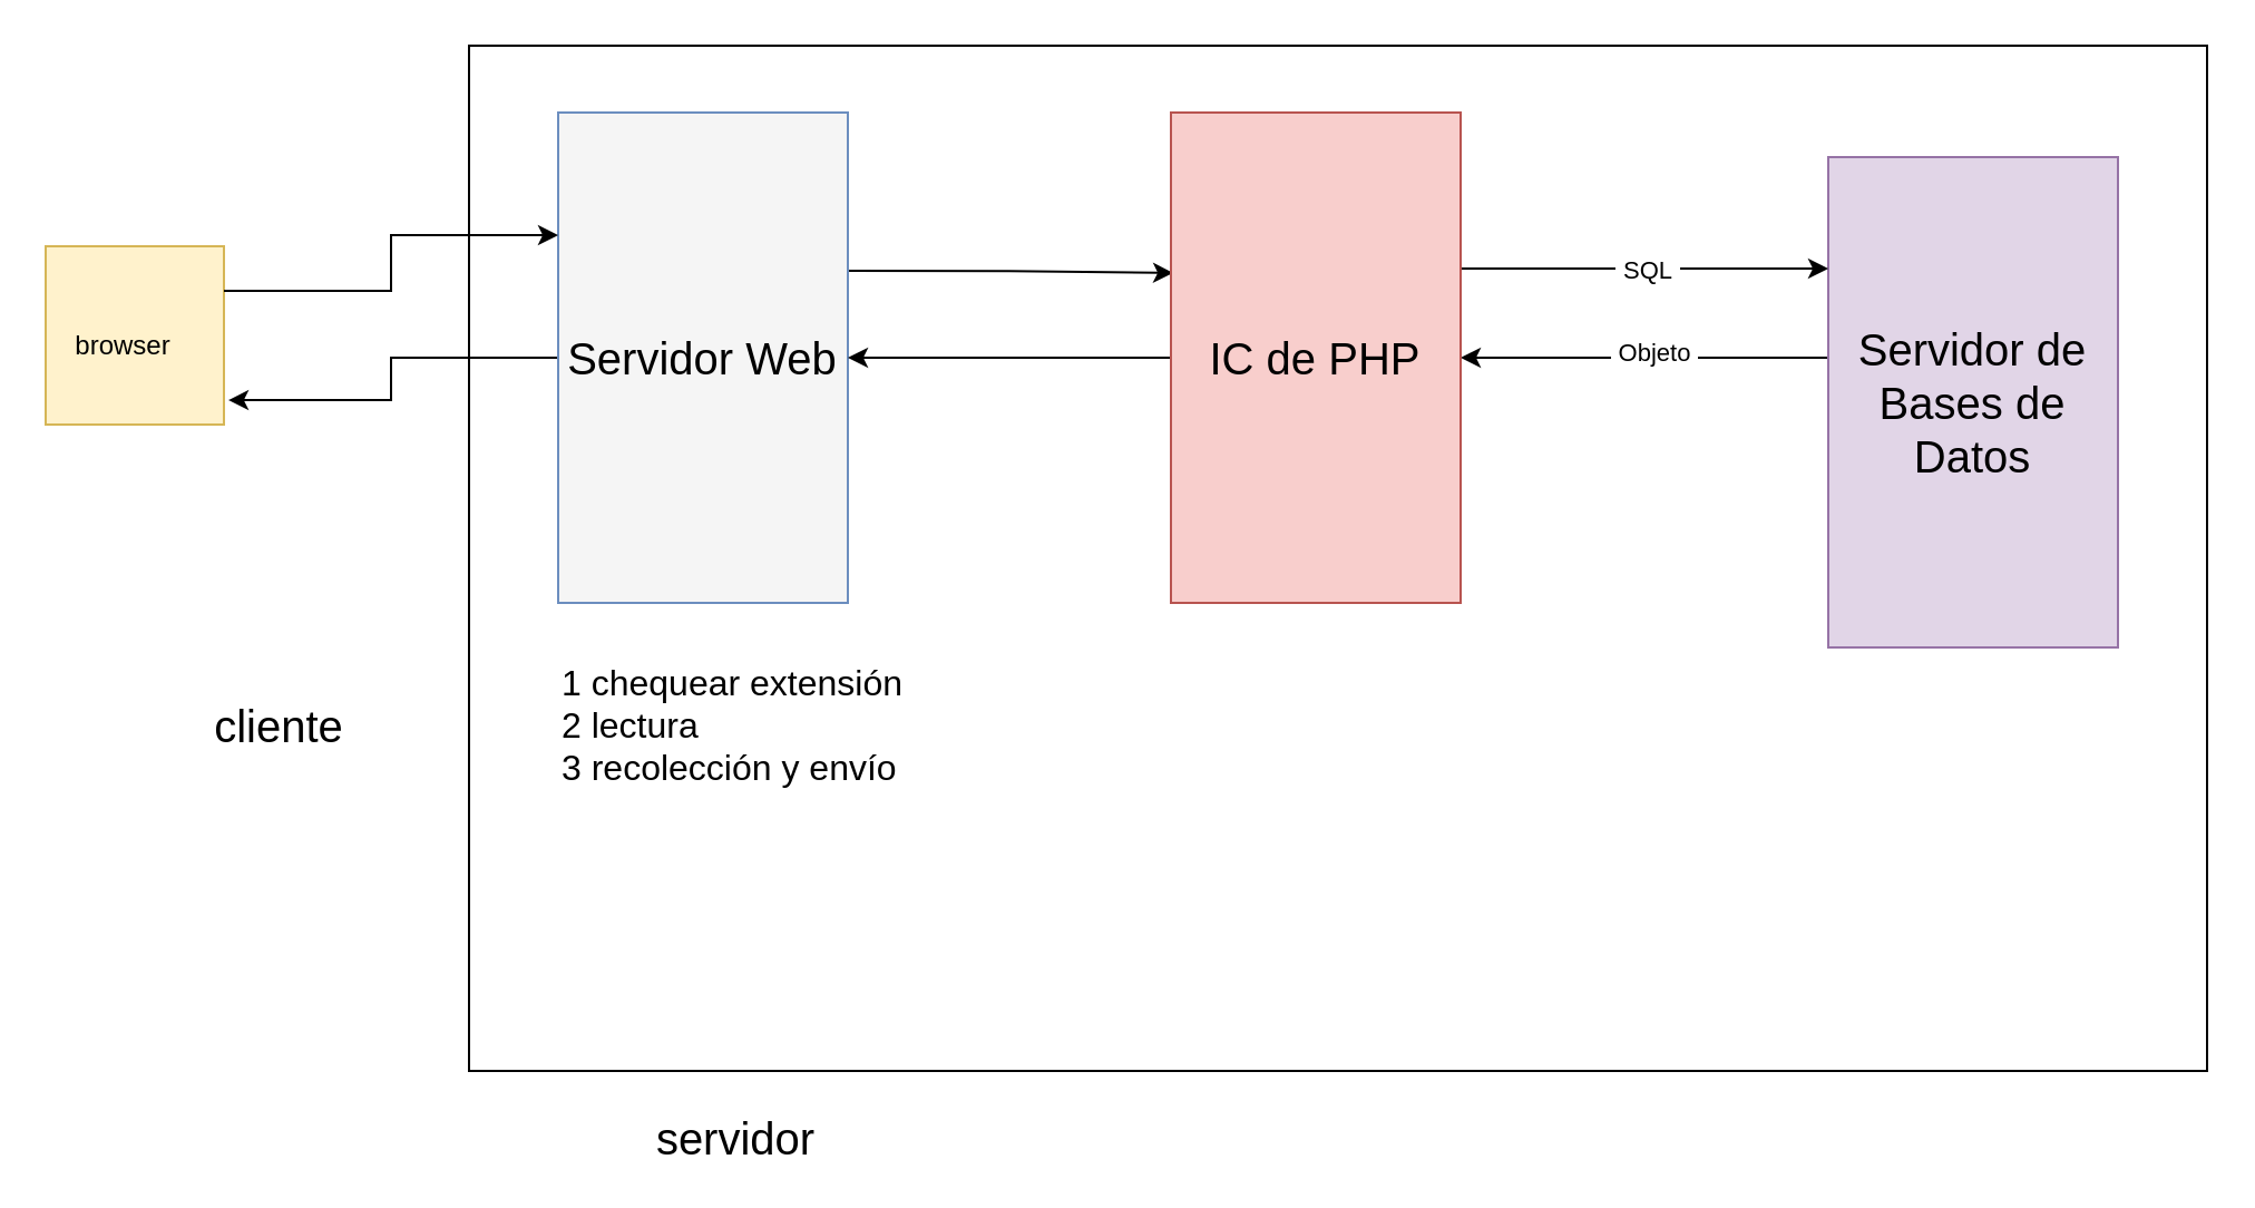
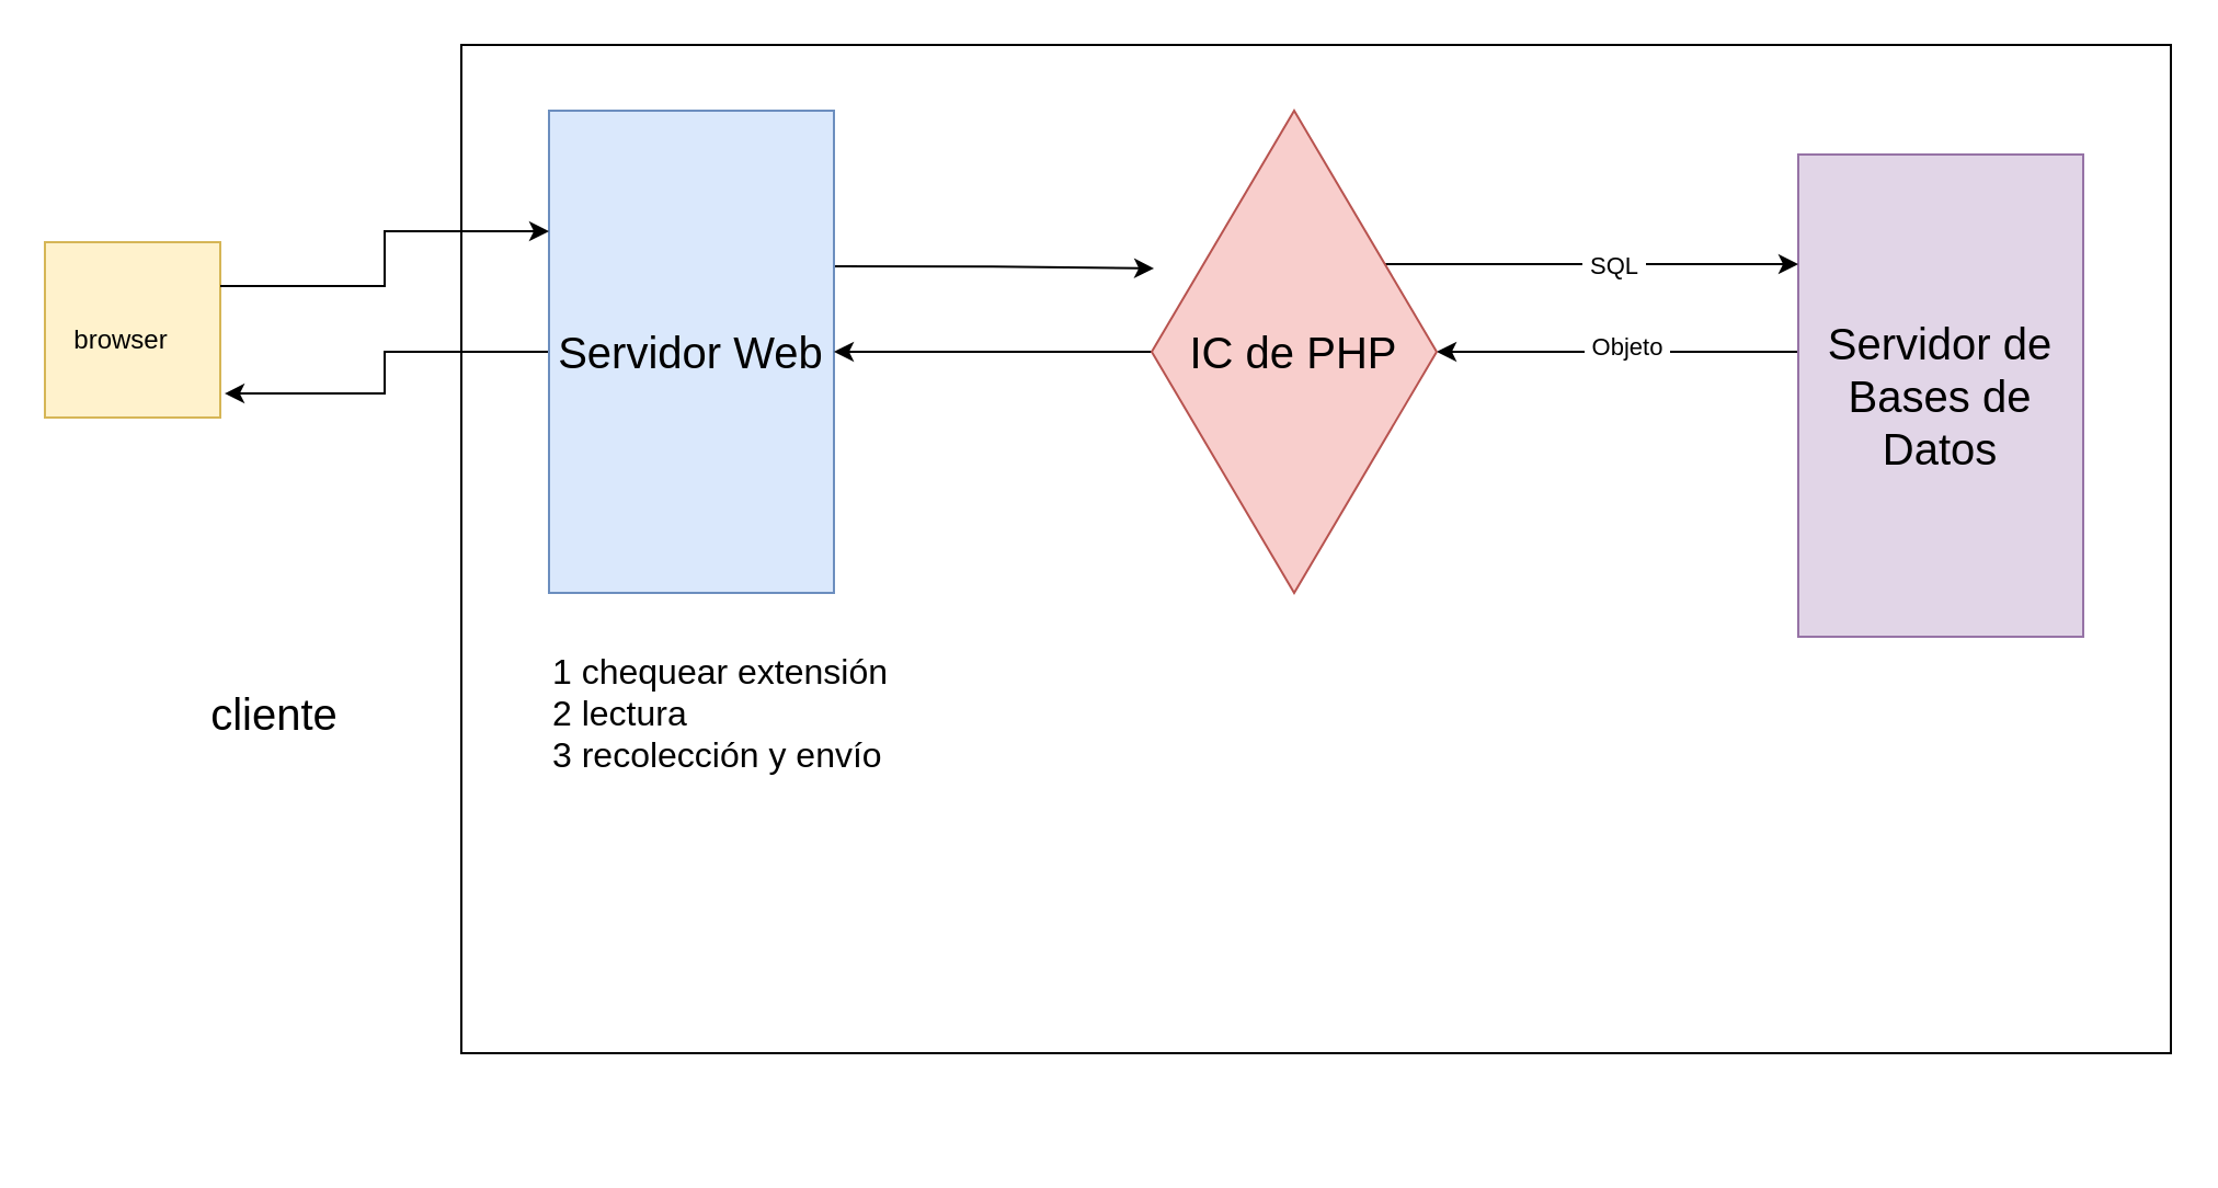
- <mxCell id="9" value="&lt;font style=&quot;font-size: 20px&quot;&gt;Servidor Web&lt;/font&gt;" style="rounded=0;whiteSpace=wrap;html=1;fillColor=#f5f5f5;strokeColor=#6c8ebf;" parent="1" vertex="1"><mxGeometry x="250" y="50" width="130" height="220" as="geometry" /></mxCell>
+ <mxCell id="9" value="&lt;font style=&quot;font-size: 20px&quot;&gt;Servidor Web&lt;/font&gt;" style="rounded=0;whiteSpace=wrap;html=1;fillColor=#dae8fc;strokeColor=#6c8ebf;" parent="1" vertex="1"><mxGeometry x="250" y="50" width="130" height="220" as="geometry" /></mxCell>
- <mxCell id="16" value="&lt;font style=&quot;font-size: 20px&quot;&gt;IC de PHP&lt;/font&gt;" style="rounded=0;whiteSpace=wrap;html=1;fillColor=#f8cecc;strokeColor=#b85450;" parent="1" vertex="1"><mxGeometry x="525" y="50" width="130" height="220" as="geometry" /></mxCell>
+ <mxCell id="16" value="&lt;font style=&quot;font-size: 20px&quot;&gt;IC de PHP&lt;/font&gt;" style="rhombus;whiteSpace=wrap;html=1;fillColor=#f8cecc;strokeColor=#b85450;" parent="1" vertex="1"><mxGeometry x="525" y="50" width="130" height="220" as="geometry" /></mxCell>
- <mxCell id="5" value="&lt;font style=&quot;font-size: 20px&quot;&gt;servidor&lt;/font&gt;" style="text;html=1;strokeColor=none;fillColor=none;align=center;verticalAlign=middle;whiteSpace=wrap;rounded=0;" parent="1" vertex="1"><mxGeometry x="310" y="500" width="40" height="20" as="geometry" /></mxCell>
